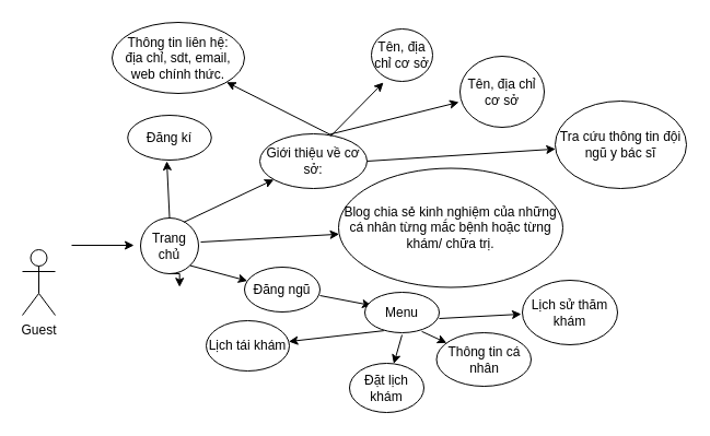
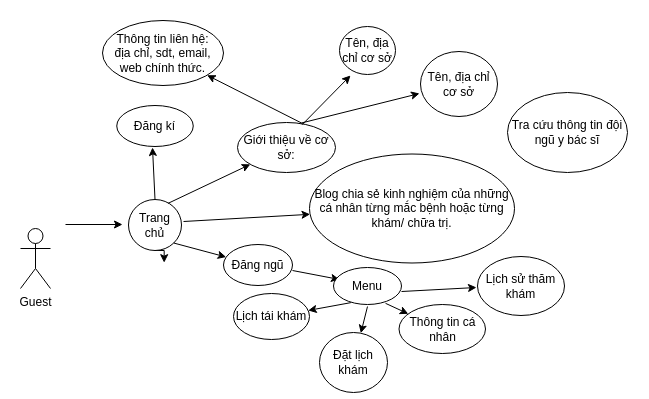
- <mxCell id="30" value="" style="endArrow=classic;html=1;rounded=0;exitX=1;exitY=0.5;exitDx=0;exitDy=0;" parent="1" source="7" target="31" edge="1"><mxGeometry width="50" height="50" relative="1" as="geometry"><mxPoint x="436" y="249" as="sourcePoint" /><mxPoint x="504" y="134" as="targetPoint" /></mxGeometry></mxCell>
- <mxCell id="29" value="Lịch tái khám" style="ellipse;whiteSpace=wrap;html=1;" parent="1" vertex="1"><mxGeometry x="188" y="293" width="76" height="46" as="geometry" /></mxCell>
+ <mxCell id="29" value="Lịch tái khám" style="ellipse;whiteSpace=wrap;html=1;" parent="1" vertex="1"><mxGeometry x="233" y="293" width="76" height="46" as="geometry" /></mxCell>
- <mxCell id="27" value="Đặt lịch khám" style="ellipse;whiteSpace=wrap;html=1;" parent="1" vertex="1"><mxGeometry x="319" y="332" width="68" height="45" as="geometry" /></mxCell>
+ <mxCell id="27" value="Đặt lịch khám" style="ellipse;whiteSpace=wrap;html=1;" parent="1" vertex="1"><mxGeometry x="319" y="332" width="68" height="60" as="geometry" /></mxCell>
